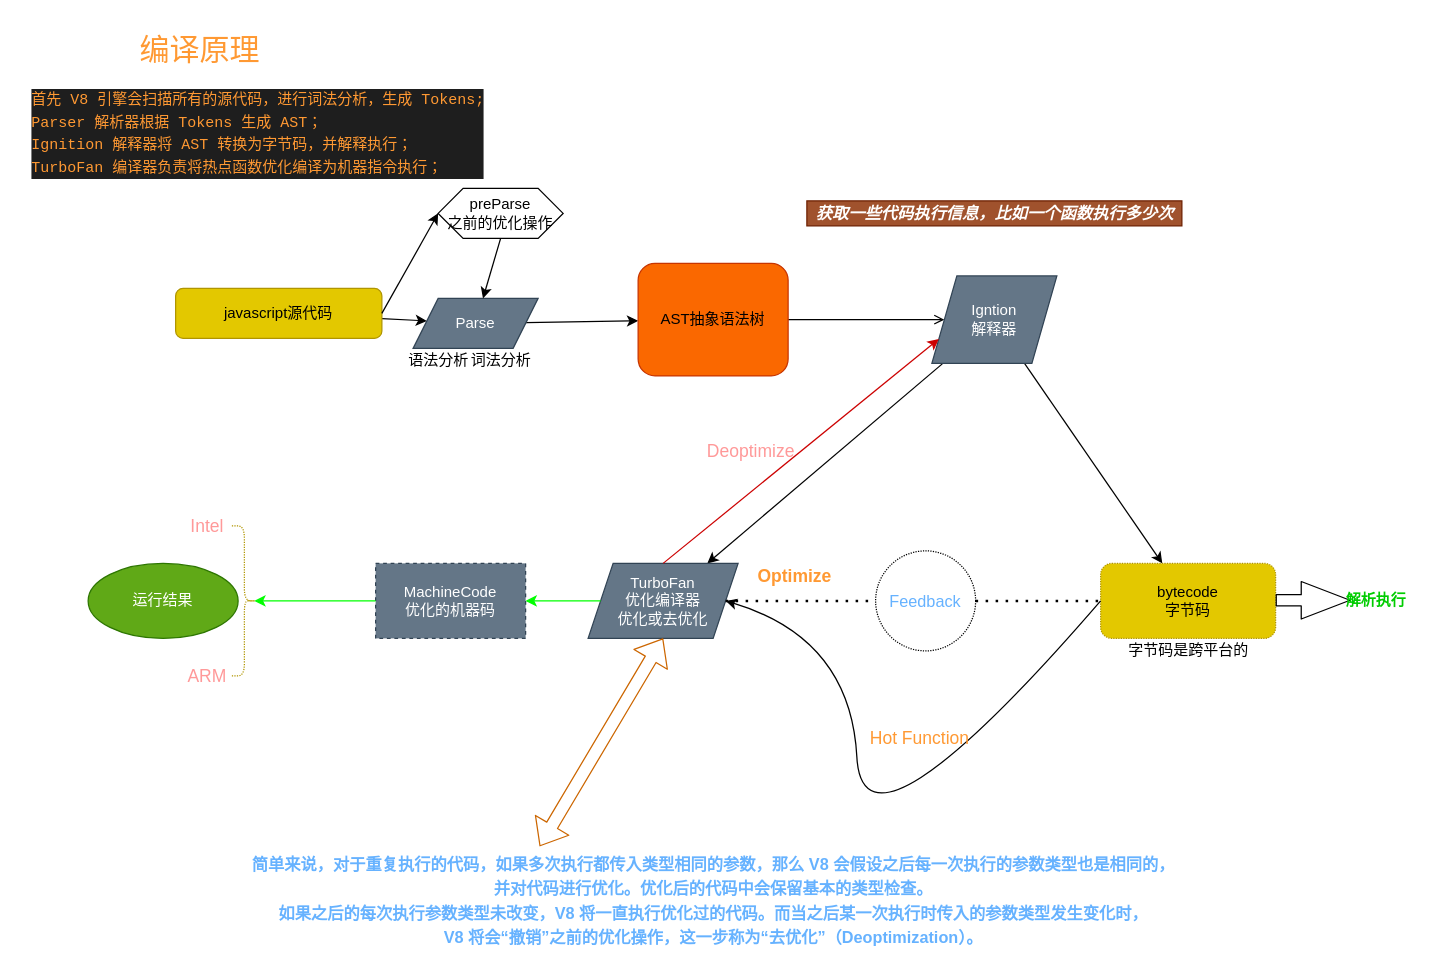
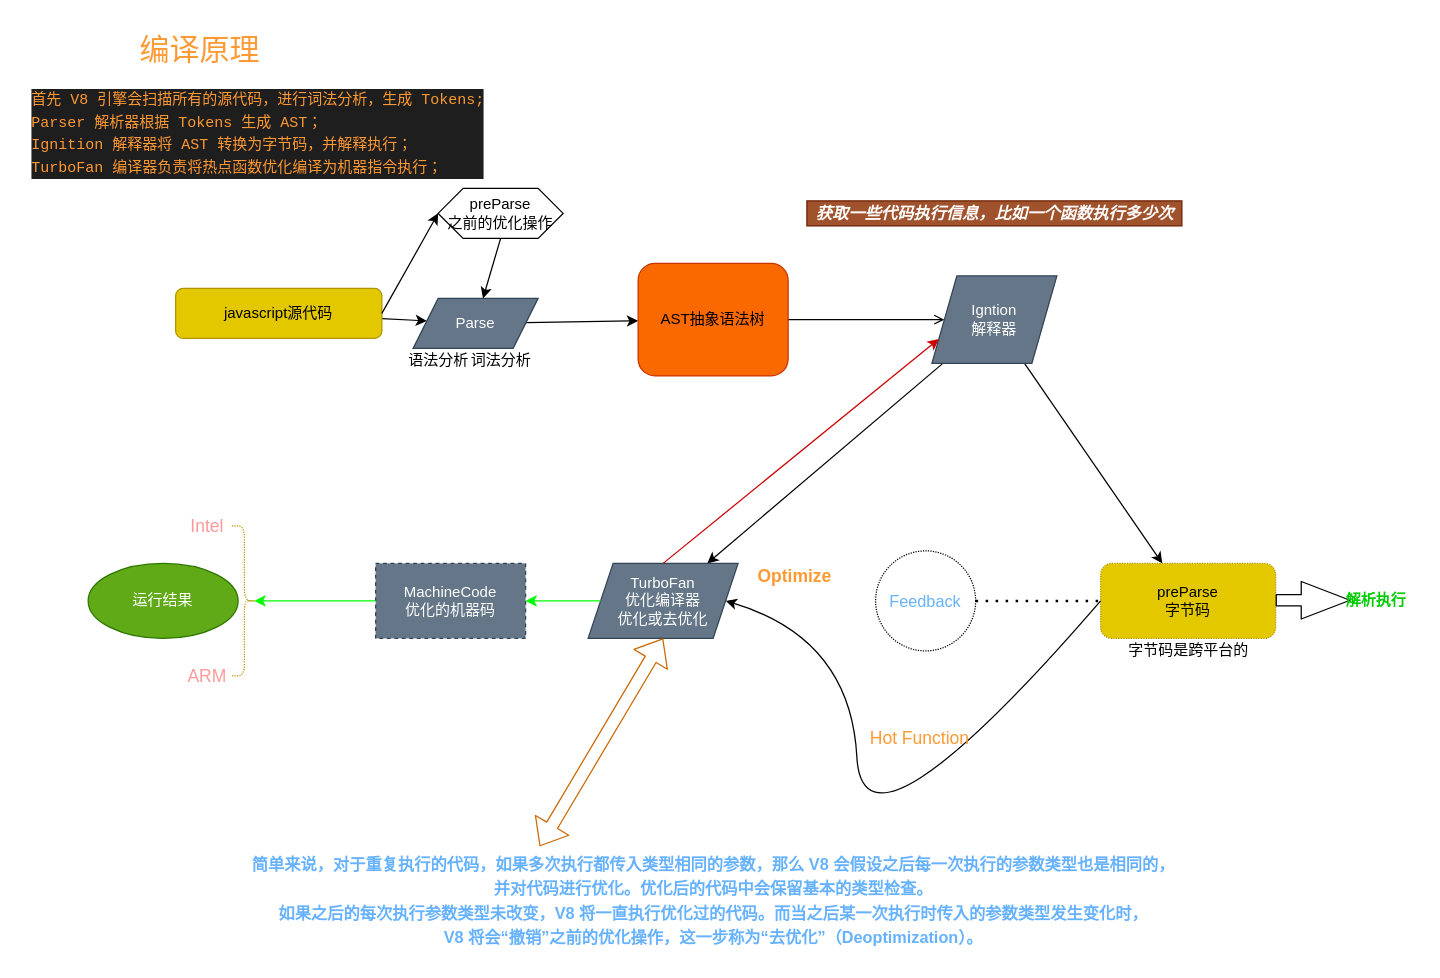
- <mxCell id="25" value="Deoptimize" style="text;html=1;align=center;verticalAlign=middle;resizable=0;points=[];autosize=1;strokeColor=none;fillColor=none;fontSize=14;fontColor=#FF9999;" parent="1" vertex="1"><mxGeometry x="555" y="350" width="90" height="20" as="geometry" /></mxCell>
- <mxCell id="35" value="" style="endArrow=none;dashed=1;html=1;dashPattern=1 3;strokeWidth=2;entryX=0;entryY=0.5;entryDx=0;entryDy=0;exitX=0;exitY=0.5;exitDx=0;exitDy=0;" edge="1" parent="1" source="15" target="20"><mxGeometry width="50" height="50" relative="1" as="geometry"><mxPoint x="680" y="480" as="sourcePoint" /><mxPoint x="850" y="480" as="targetPoint" /></mxGeometry></mxCell>
- <mxCell id="11" value="bytecode&lt;br&gt;字节码" style="rounded=1;whiteSpace=wrap;html=1;fillColor=#e3c800;fontColor=#000000;strokeColor=#B09500;dashed=1;dashPattern=1 1;sketch=0;shadow=0;glass=0;" parent="1" vertex="1"><mxGeometry x="880" y="450" width="140" height="60" as="geometry" /></mxCell>
+ <mxCell id="11" value="preParse&lt;br&gt;字节码" style="rounded=1;whiteSpace=wrap;html=1;fillColor=#e3c800;fontColor=#000000;strokeColor=#B09500;dashed=1;dashPattern=1 1;sketch=0;shadow=0;glass=0;" parent="1" vertex="1"><mxGeometry x="880" y="450" width="140" height="60" as="geometry" /></mxCell>
